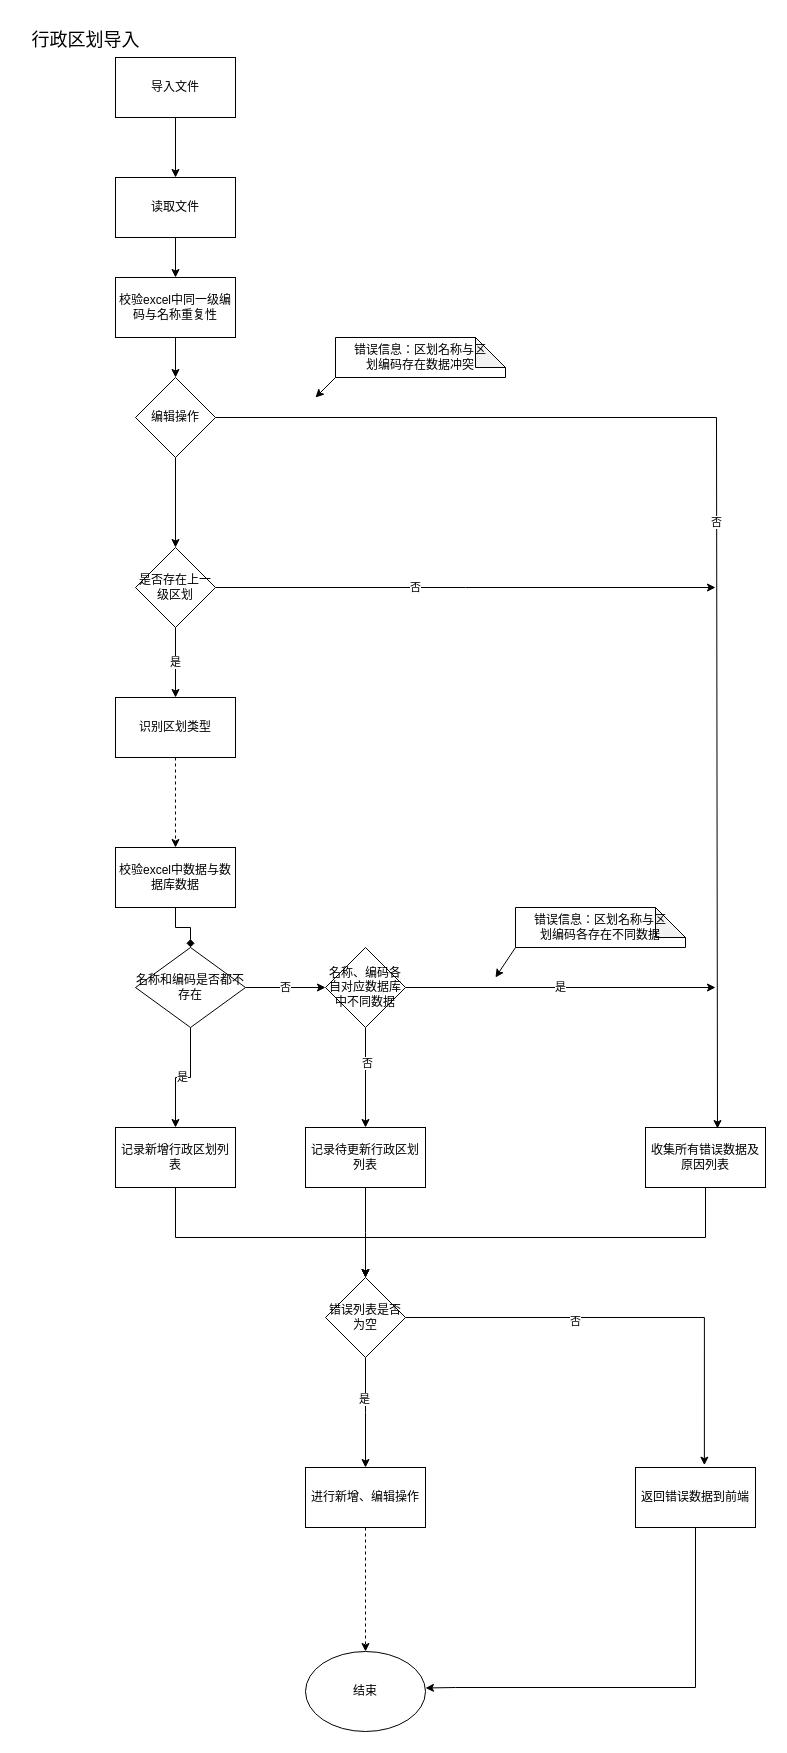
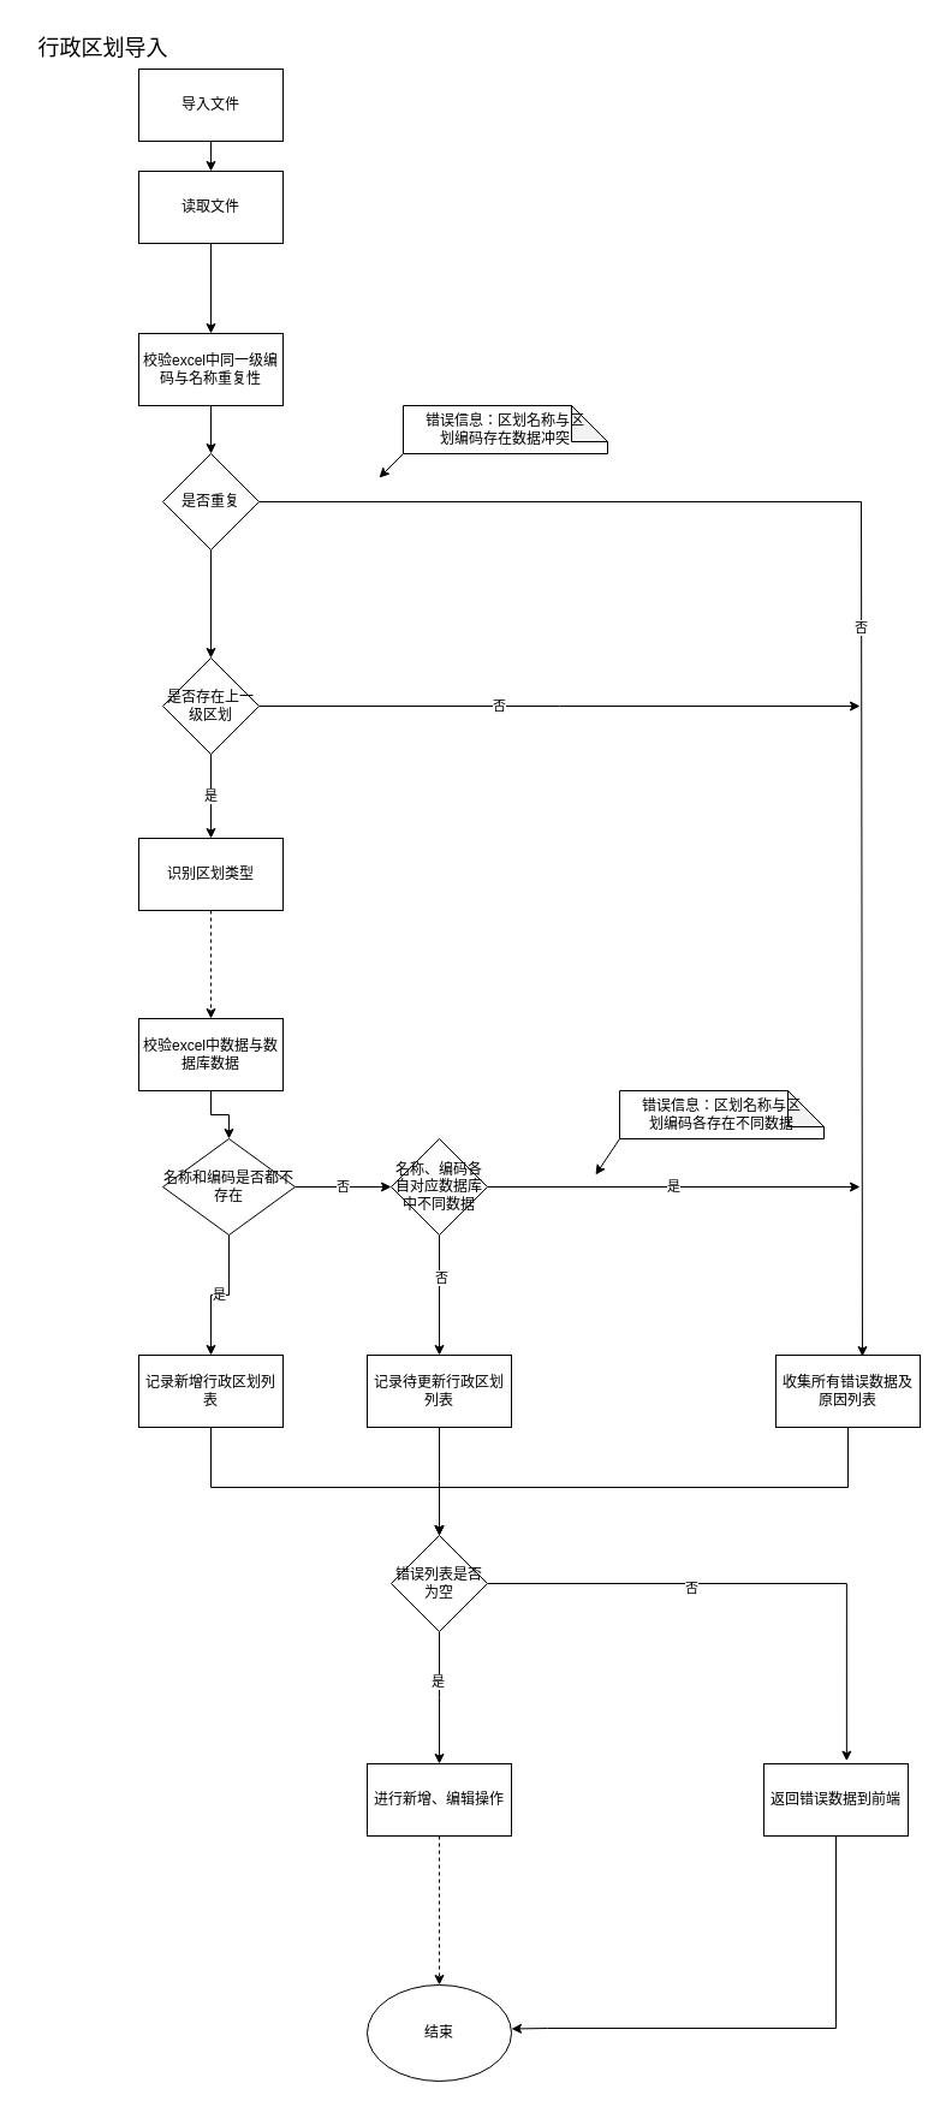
- <mxCell id="6" value="读取文件" style="rounded=0;whiteSpace=wrap;html=1;" parent="1" vertex="1"><mxGeometry x="115" y="177" width="120" height="60" as="geometry" /></mxCell>
+ <mxCell id="6" value="读取文件" style="rounded=0;whiteSpace=wrap;html=1;" parent="1" vertex="1"><mxGeometry x="115" y="142" width="120" height="60" as="geometry" /></mxCell>
- <mxCell id="46" value="编辑操作" style="rhombus;whiteSpace=wrap;html=1;" vertex="1" parent="1"><mxGeometry x="135" y="377" width="80" height="80" as="geometry" /></mxCell>
+ <mxCell id="46" value="是否重复" style="rhombus;whiteSpace=wrap;html=1;" vertex="1" parent="1"><mxGeometry x="135" y="377" width="80" height="80" as="geometry" /></mxCell>
- <mxCell id="14" style="edgeStyle=orthogonalEdgeStyle;rounded=0;orthogonalLoop=1;jettySize=auto;html=1;entryX=0.5;entryY=0;entryDx=0;entryDy=0;endArrow=diamond;" parent="1" source="15" target="22" edge="1"><mxGeometry relative="1" as="geometry" /></mxCell>
+ <mxCell id="14" style="edgeStyle=orthogonalEdgeStyle;rounded=0;orthogonalLoop=1;jettySize=auto;html=1;entryX=0.5;entryY=0;entryDx=0;entryDy=0;" parent="1" source="15" target="22" edge="1"><mxGeometry relative="1" as="geometry" /></mxCell>
